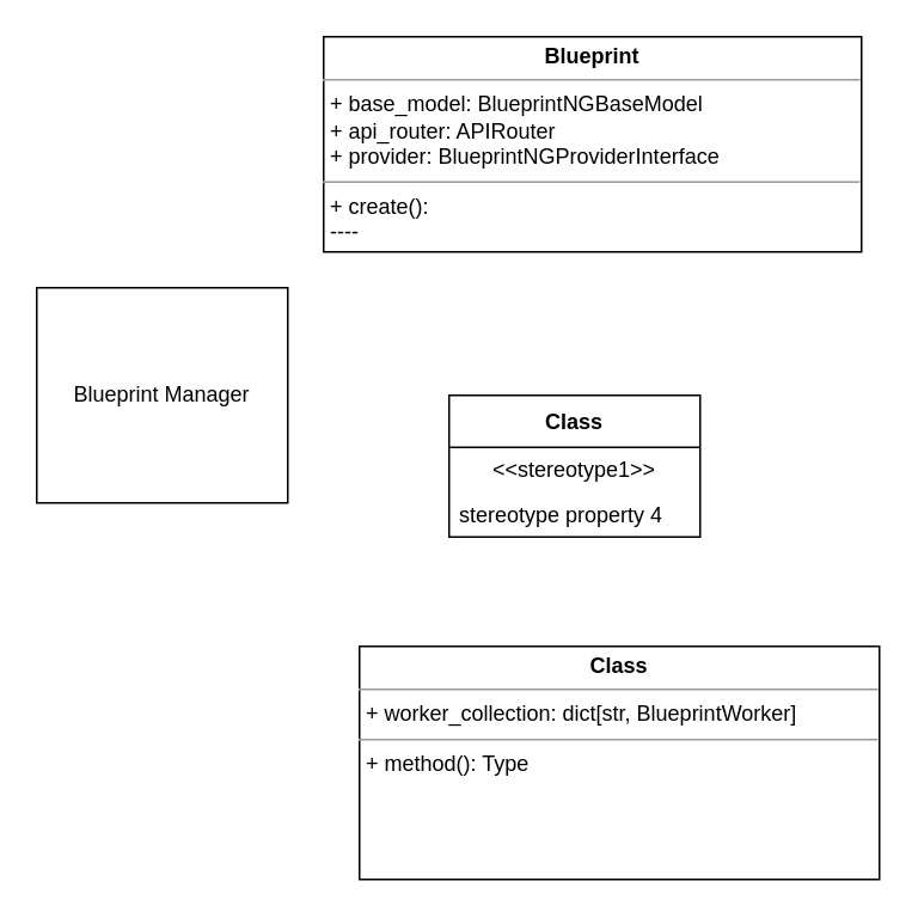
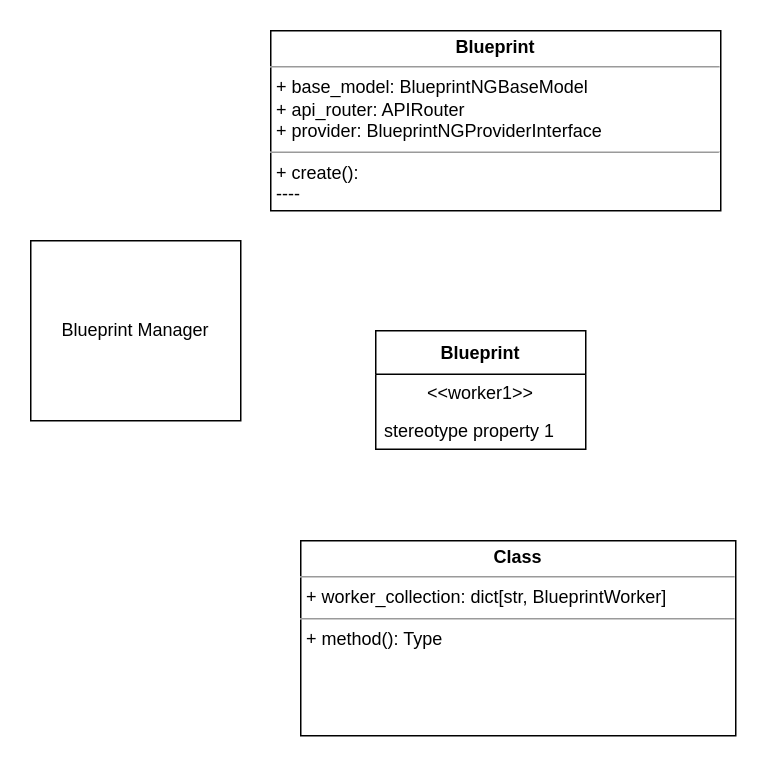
- <mxCell id="2" value="Class" style="swimlane;fontStyle=1;align=center;verticalAlign=middle;childLayout=stackLayout;horizontal=1;startSize=29;horizontalStack=0;resizeParent=1;resizeParentMax=0;resizeLast=0;collapsible=0;marginBottom=0;html=1;whiteSpace=wrap;" vertex="1" parent="1"><mxGeometry x="250" y="220" width="140" height="79" as="geometry" /></mxCell>
+ <mxCell id="2" value="Blueprint" style="swimlane;fontStyle=1;align=center;verticalAlign=middle;childLayout=stackLayout;horizontal=1;startSize=29;horizontalStack=0;resizeParent=1;resizeParentMax=0;resizeLast=0;collapsible=0;marginBottom=0;html=1;whiteSpace=wrap;" vertex="1" parent="1"><mxGeometry x="250" y="220" width="140" height="79" as="geometry" /></mxCell>
- <mxCell id="3" value="&amp;lt;&amp;lt;stereotype1&amp;gt;&amp;gt;" style="text;html=1;strokeColor=none;fillColor=none;align=center;verticalAlign=middle;spacingLeft=4;spacingRight=4;overflow=hidden;rotatable=0;points=[[0,0.5],[1,0.5]];portConstraint=eastwest;whiteSpace=wrap;" vertex="1" parent="2"><mxGeometry y="29" width="140" height="25" as="geometry" /></mxCell>
+ <mxCell id="3" value="&amp;lt;&amp;lt;worker1&amp;gt;&amp;gt;" style="text;html=1;strokeColor=none;fillColor=none;align=center;verticalAlign=middle;spacingLeft=4;spacingRight=4;overflow=hidden;rotatable=0;points=[[0,0.5],[1,0.5]];portConstraint=eastwest;whiteSpace=wrap;" vertex="1" parent="2"><mxGeometry y="29" width="140" height="25" as="geometry" /></mxCell>
- <mxCell id="4" value="stereotype property 4" style="text;html=1;strokeColor=none;fillColor=none;align=left;verticalAlign=middle;spacingLeft=4;spacingRight=4;overflow=hidden;rotatable=0;points=[[0,0.5],[1,0.5]];portConstraint=eastwest;whiteSpace=wrap;" vertex="1" parent="2"><mxGeometry y="54" width="140" height="25" as="geometry" /></mxCell>
+ <mxCell id="4" value="stereotype property 1" style="text;html=1;strokeColor=none;fillColor=none;align=left;verticalAlign=middle;spacingLeft=4;spacingRight=4;overflow=hidden;rotatable=0;points=[[0,0.5],[1,0.5]];portConstraint=eastwest;whiteSpace=wrap;" vertex="1" parent="2"><mxGeometry y="54" width="140" height="25" as="geometry" /></mxCell>
